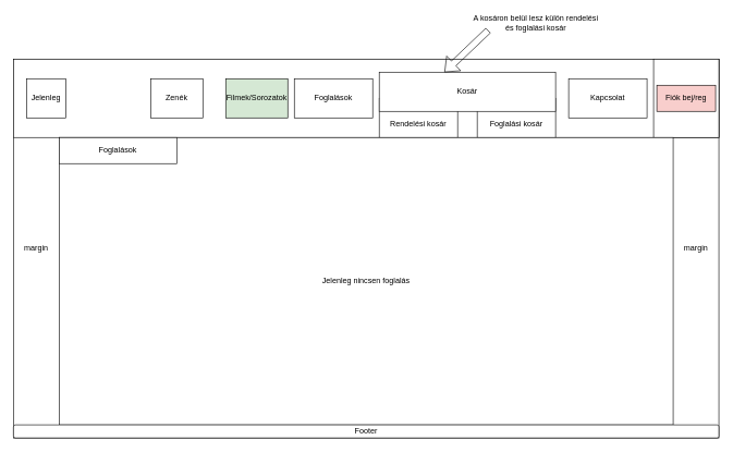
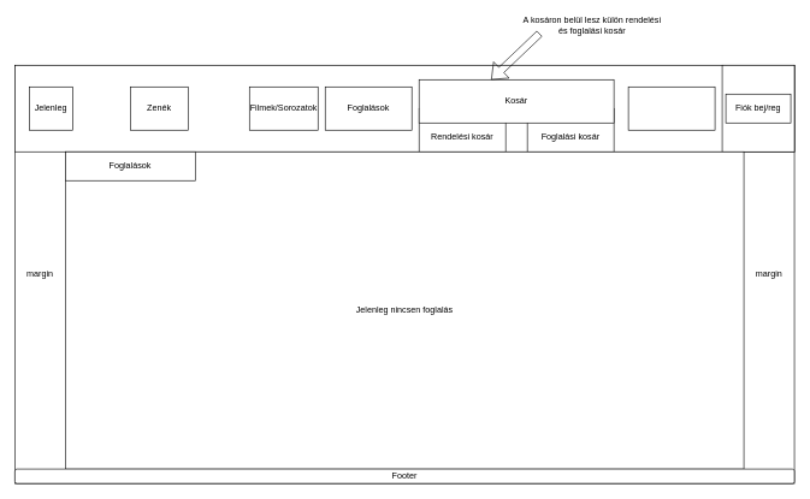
- <mxCell id="6" value="Zenék" style="rounded=0;whiteSpace=wrap;html=1;" vertex="1" parent="1"><mxGeometry x="230" y="120" width="80" height="60" as="geometry" /></mxCell>
+ <mxCell id="6" value="Zenék" style="rounded=0;whiteSpace=wrap;html=1;" vertex="1" parent="1"><mxGeometry x="180" y="120" width="80" height="60" as="geometry" /></mxCell>
- <mxCell id="8" value="Filmek/Sorozatok" style="rounded=0;whiteSpace=wrap;html=1;fillColor=#d5e8d4;" vertex="1" parent="1"><mxGeometry x="345" y="120" width="95" height="60" as="geometry" /></mxCell>
+ <mxCell id="8" value="Filmek/Sorozatok" style="rounded=0;whiteSpace=wrap;html=1;" vertex="1" parent="1"><mxGeometry x="345" y="120" width="95" height="60" as="geometry" /></mxCell>
- <mxCell id="17" value="Kapcsolat" style="text;html=1;align=center;verticalAlign=middle;whiteSpace=wrap;rounded=0;" vertex="1" parent="1"><mxGeometry x="870" y="120" width="120" height="60" as="geometry" /></mxCell>
- <mxCell id="15" value="Fiók bej/reg" style="rounded=0;whiteSpace=wrap;html=1;fillColor=#f8cecc;" vertex="1" parent="1"><mxGeometry x="1005" y="130" width="90" height="40" as="geometry" /></mxCell>
+ <mxCell id="15" value="Fiók bej/reg" style="rounded=0;whiteSpace=wrap;html=1;" vertex="1" parent="1"><mxGeometry x="1005" y="130" width="90" height="40" as="geometry" /></mxCell>
